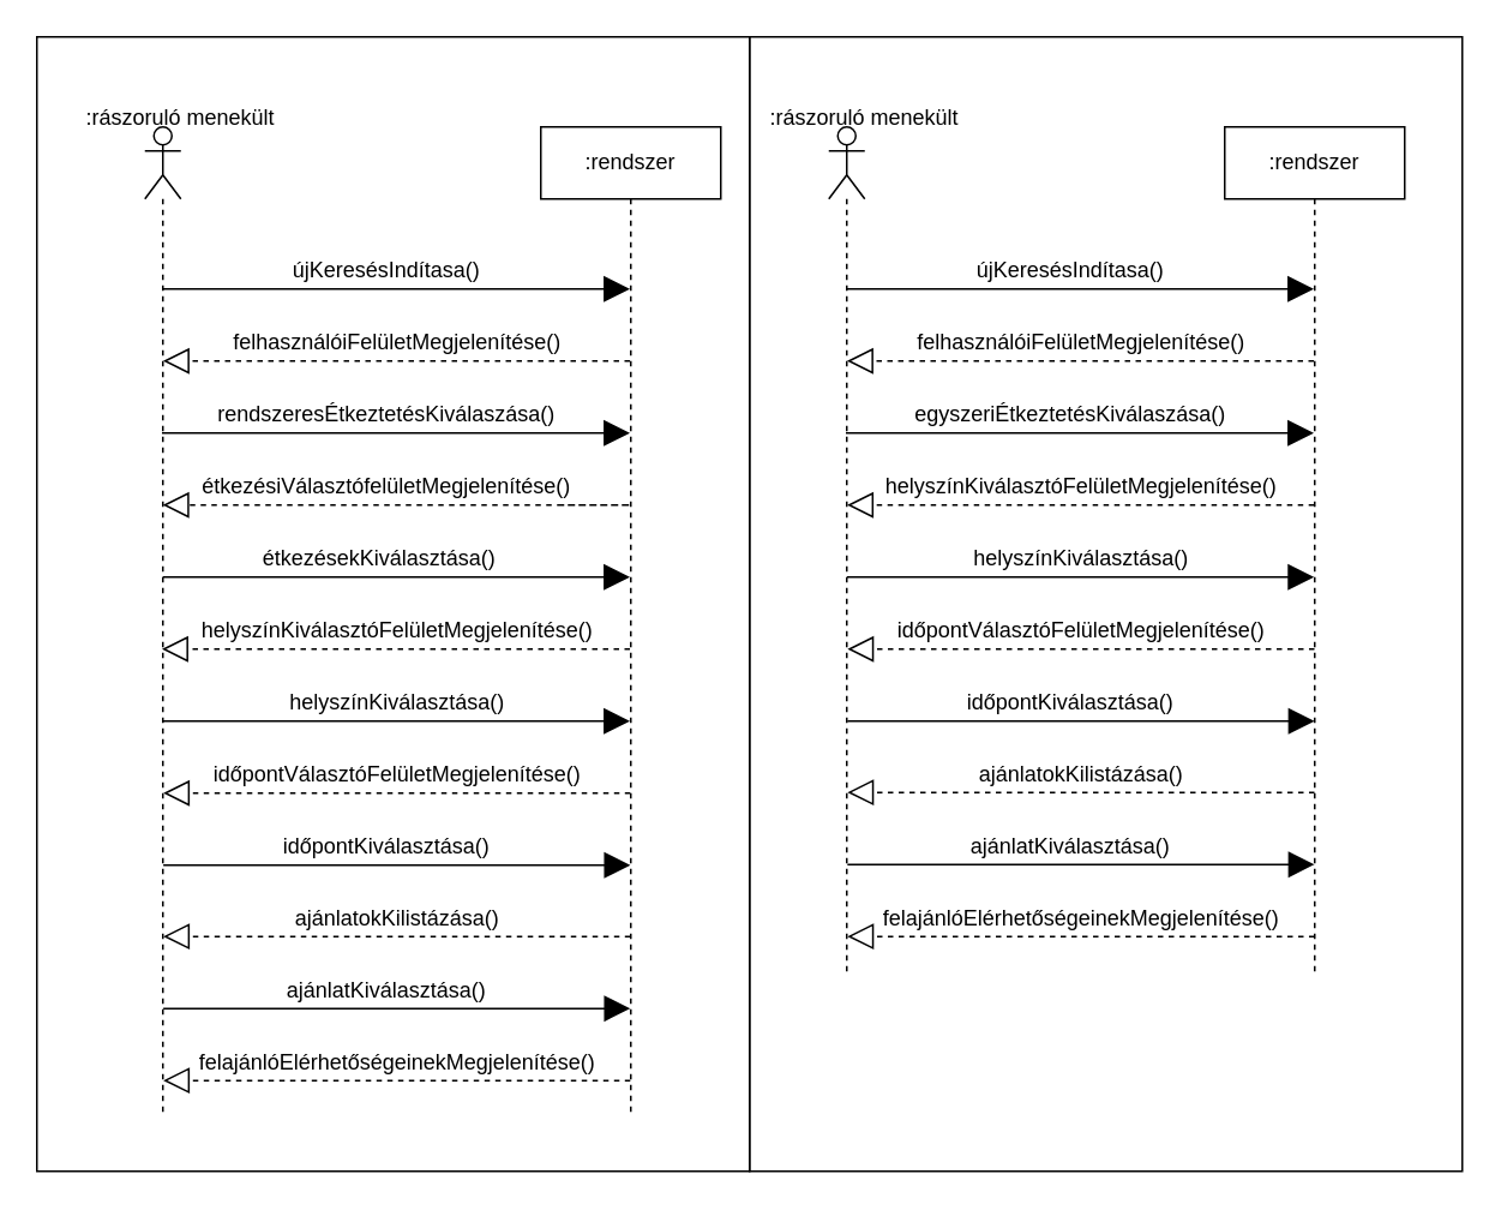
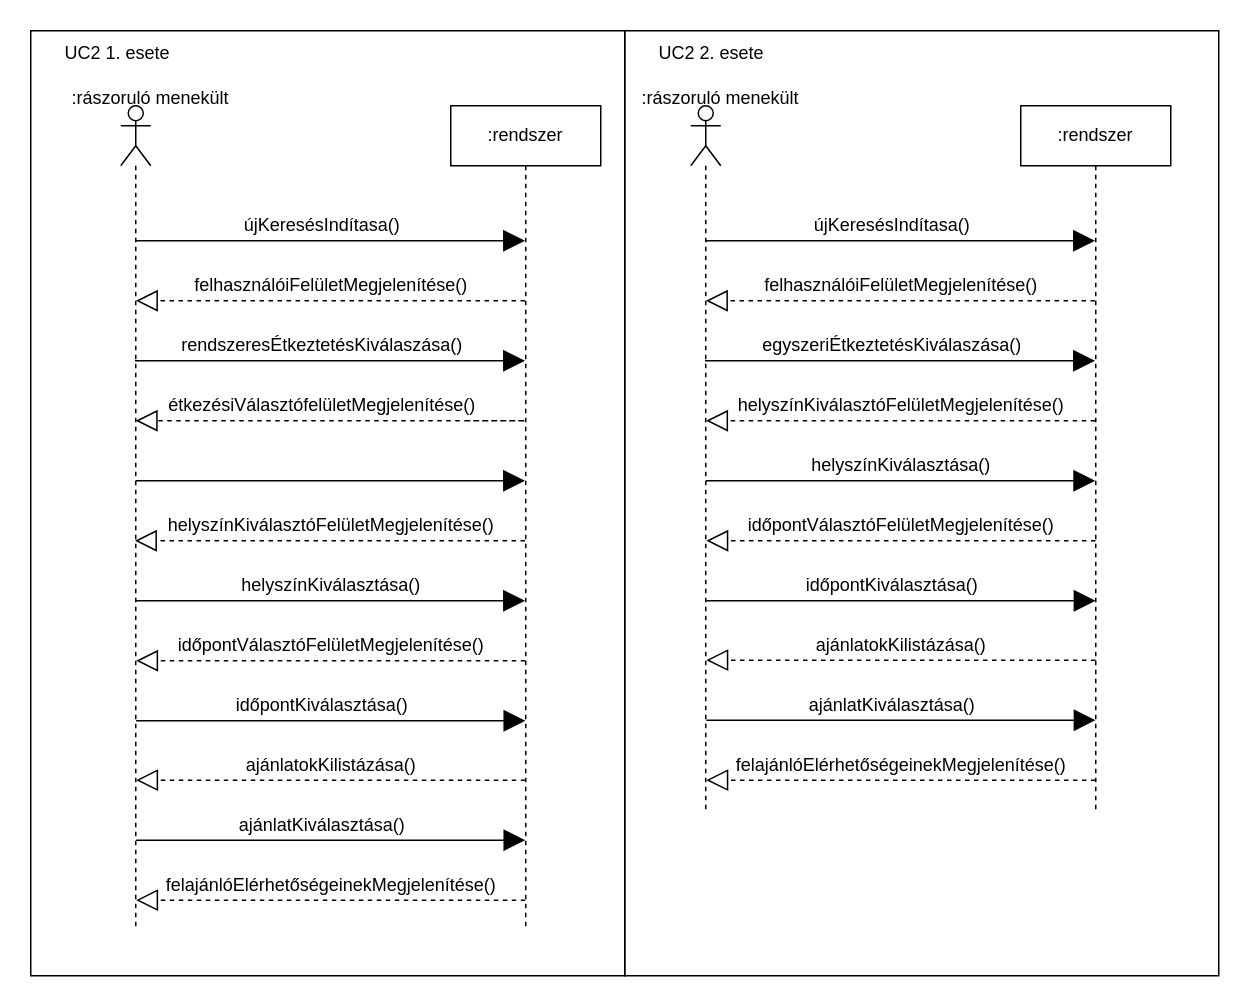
+ <mxCell id="54" value="UC2 1. esete" style="text;html=1;strokeColor=none;fillColor=none;align=center;verticalAlign=middle;whiteSpace=wrap;rounded=0;" vertex="1" parent="1"><mxGeometry x="20" y="20" width="116" height="30" as="geometry" /></mxCell>
+ <mxCell id="55" value="UC2 2. esete" style="text;html=1;strokeColor=none;fillColor=none;align=center;verticalAlign=middle;whiteSpace=wrap;rounded=0;" vertex="1" parent="1"><mxGeometry x="416" y="20" width="116" height="30" as="geometry" /></mxCell>
- <mxCell id="15" value="étkezésekKiválasztása()" style="text;html=1;align=center;verticalAlign=middle;resizable=0;points=[];autosize=1;strokeColor=none;fillColor=none;" vertex="1" parent="1"><mxGeometry x="140" y="300" width="140" height="20" as="geometry" /></mxCell>
